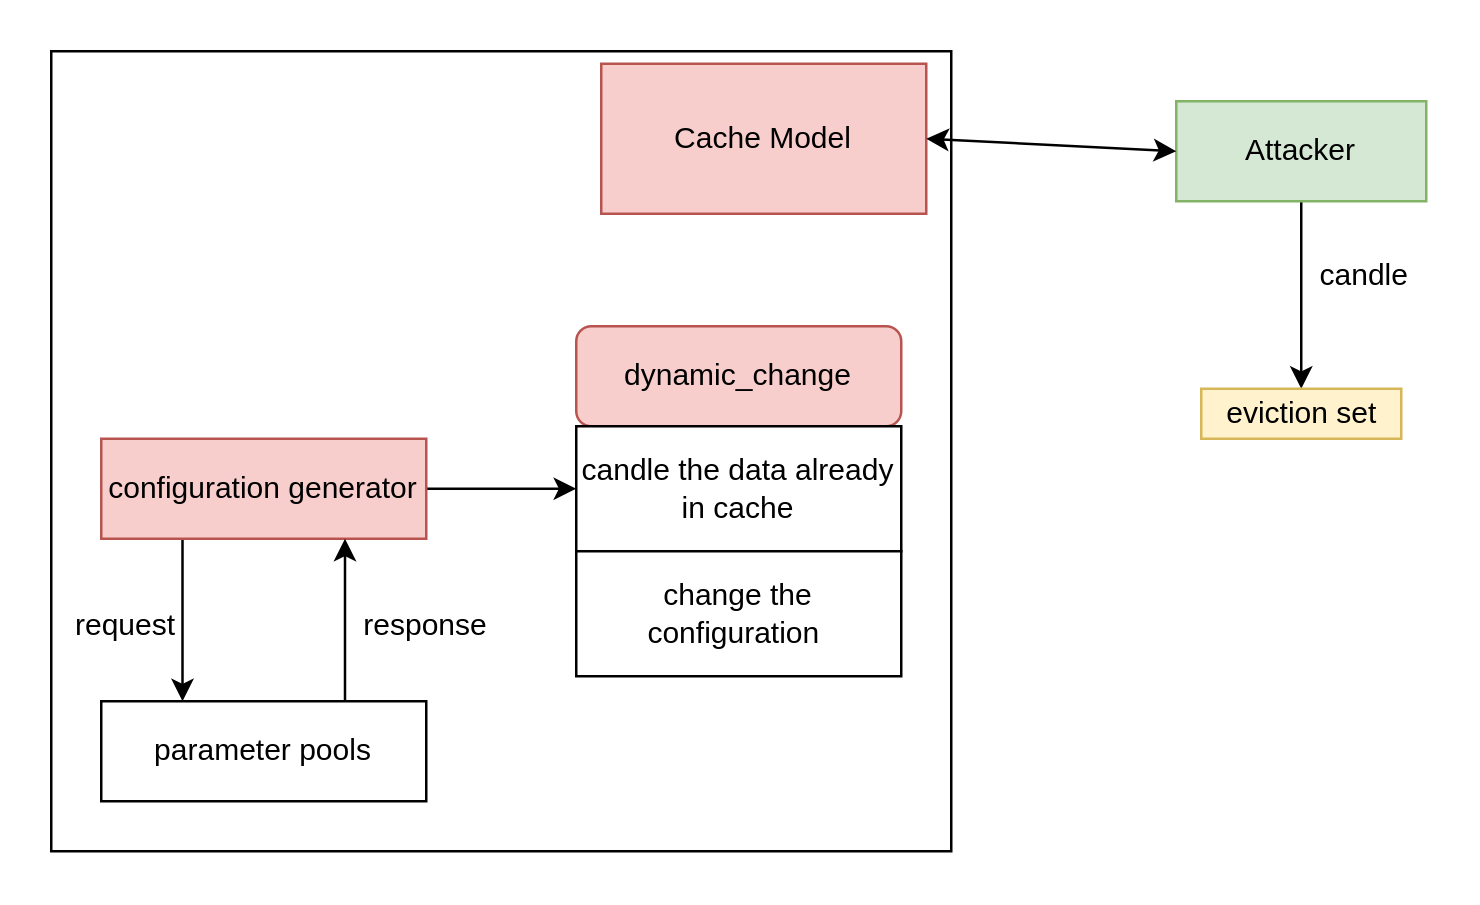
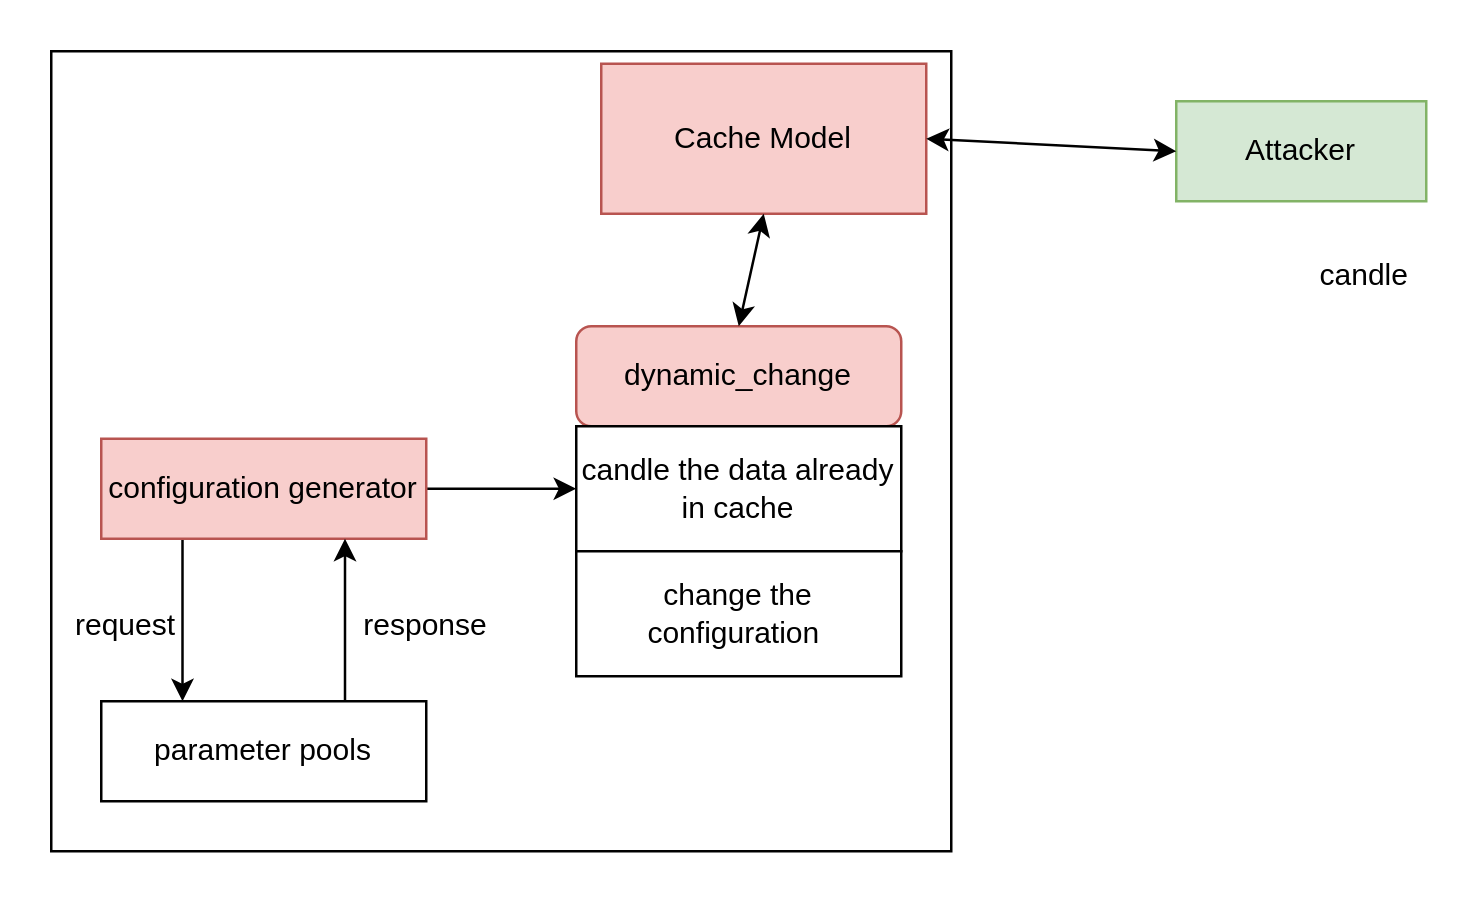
+ <mxCell id="15" value="" style="endArrow=classic;startArrow=classic;html=1;exitX=0.5;exitY=0;exitDx=0;exitDy=0;entryX=0.5;entryY=1;entryDx=0;entryDy=0;" edge="1" parent="1" source="7" target="14"><mxGeometry width="50" height="50" relative="1" as="geometry"><mxPoint x="310" y="160" as="sourcePoint" /><mxPoint x="300" y="70" as="targetPoint" /></mxGeometry></mxCell>
- <mxCell id="16" style="edgeStyle=orthogonalEdgeStyle;rounded=0;orthogonalLoop=1;jettySize=auto;html=1;" edge="1" parent="1" source="17" target="19"><mxGeometry relative="1" as="geometry" /></mxCell>
- <mxCell id="19" value="eviction set" style="text;html=1;align=center;verticalAlign=middle;resizable=0;points=[];autosize=1;fillColor=#fff2cc;strokeColor=#d6b656;" vertex="1" parent="1"><mxGeometry x="480" y="155" width="80" height="20" as="geometry" /></mxCell>
